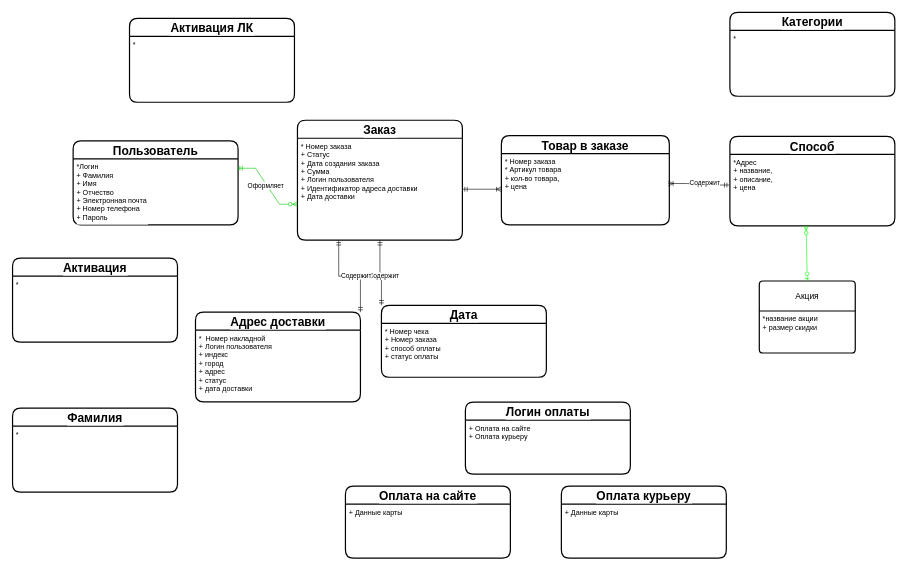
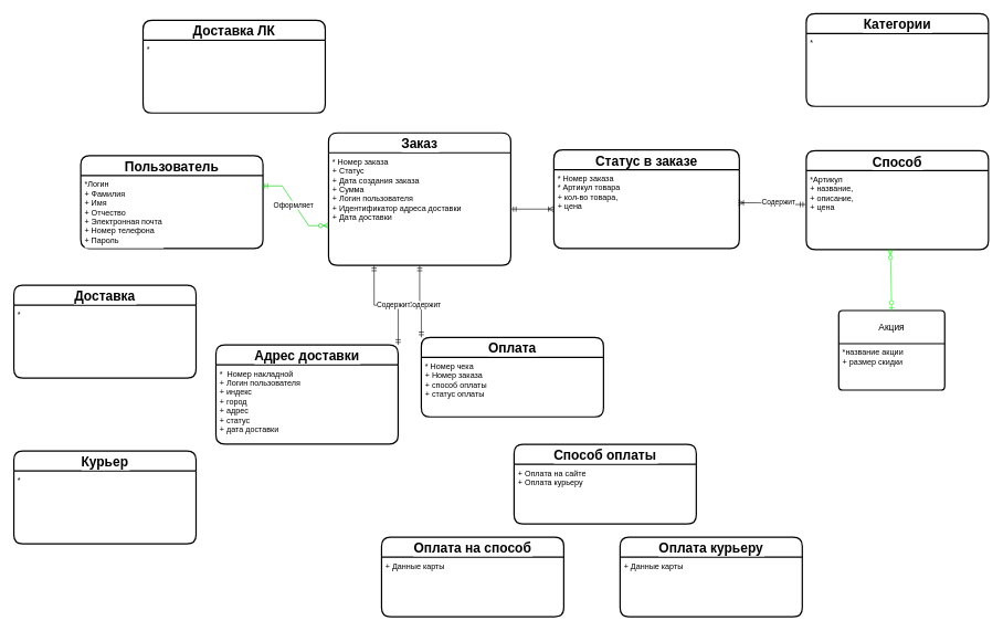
- <mxCell id="30" value="Активация ЛК" style="swimlane;childLayout=stackLayout;horizontal=1;startSize=30;horizontalStack=0;rounded=1;fontSize=20;fontStyle=1;strokeWidth=2;resizeParent=0;resizeLast=1;shadow=0;dashed=0;align=center;labelBackgroundColor=#FFFFFF;labelBorderColor=none;" vertex="1" parent="1"><mxGeometry x="215" y="30" width="275" height="140" as="geometry" /></mxCell>
+ <mxCell id="30" value="Доставка ЛК" style="swimlane;childLayout=stackLayout;horizontal=1;startSize=30;horizontalStack=0;rounded=1;fontSize=20;fontStyle=1;strokeWidth=2;resizeParent=0;resizeLast=1;shadow=0;dashed=0;align=center;labelBackgroundColor=#FFFFFF;labelBorderColor=none;" vertex="1" parent="1"><mxGeometry x="215" y="30" width="275" height="140" as="geometry" /></mxCell>
- <mxCell id="14" value="Товар в заказе" style="swimlane;childLayout=stackLayout;horizontal=1;startSize=30;horizontalStack=0;rounded=1;fontSize=20;fontStyle=1;strokeWidth=2;resizeParent=0;resizeLast=1;shadow=0;dashed=0;align=center;labelBackgroundColor=#FFFFFF;labelBorderColor=none;" parent="1" vertex="1"><mxGeometry x="835" y="225.5" width="280" height="149" as="geometry" /></mxCell>
+ <mxCell id="14" value="Статус в заказе" style="swimlane;childLayout=stackLayout;horizontal=1;startSize=30;horizontalStack=0;rounded=1;fontSize=20;fontStyle=1;strokeWidth=2;resizeParent=0;resizeLast=1;shadow=0;dashed=0;align=center;labelBackgroundColor=#FFFFFF;labelBorderColor=none;" parent="1" vertex="1"><mxGeometry x="835" y="225.5" width="280" height="149" as="geometry" /></mxCell>
- <mxCell id="20" value="*Адрес &#10;+ название, &#10;+ описание, &#10;+ цена" style="align=left;strokeColor=none;fillColor=none;spacingLeft=4;fontSize=12;verticalAlign=top;resizable=0;rotatable=0;part=1;labelBackgroundColor=#FFFFFF;labelBorderColor=none;" parent="19" vertex="1"><mxGeometry y="30" width="275" height="119" as="geometry" /></mxCell>
+ <mxCell id="20" value="*Артикул &#10;+ название, &#10;+ описание, &#10;+ цена" style="align=left;strokeColor=none;fillColor=none;spacingLeft=4;fontSize=12;verticalAlign=top;resizable=0;rotatable=0;part=1;labelBackgroundColor=#FFFFFF;labelBorderColor=none;" parent="19" vertex="1"><mxGeometry y="30" width="275" height="119" as="geometry" /></mxCell>
- <mxCell id="28" value="Активация" style="swimlane;childLayout=stackLayout;horizontal=1;startSize=30;horizontalStack=0;rounded=1;fontSize=20;fontStyle=1;strokeWidth=2;resizeParent=0;resizeLast=1;shadow=0;dashed=0;align=center;labelBackgroundColor=#FFFFFF;labelBorderColor=none;" vertex="1" parent="1"><mxGeometry x="20" y="430" width="275" height="140" as="geometry" /></mxCell>
+ <mxCell id="28" value="Доставка" style="swimlane;childLayout=stackLayout;horizontal=1;startSize=30;horizontalStack=0;rounded=1;fontSize=20;fontStyle=1;strokeWidth=2;resizeParent=0;resizeLast=1;shadow=0;dashed=0;align=center;labelBackgroundColor=#FFFFFF;labelBorderColor=none;" vertex="1" parent="1"><mxGeometry x="20" y="430" width="275" height="140" as="geometry" /></mxCell>
- <mxCell id="4" value="Дата" style="swimlane;childLayout=stackLayout;horizontal=1;startSize=30;horizontalStack=0;rounded=1;fontSize=20;fontStyle=1;strokeWidth=2;resizeParent=0;resizeLast=1;shadow=0;dashed=0;align=center;labelBackgroundColor=#FFFFFF;labelBorderColor=none;" parent="1" vertex="1"><mxGeometry x="635" y="508.5" width="275" height="120" as="geometry" /></mxCell>
+ <mxCell id="4" value="Оплата" style="swimlane;childLayout=stackLayout;horizontal=1;startSize=30;horizontalStack=0;rounded=1;fontSize=20;fontStyle=1;strokeWidth=2;resizeParent=0;resizeLast=1;shadow=0;dashed=0;align=center;labelBackgroundColor=#FFFFFF;labelBorderColor=none;" parent="1" vertex="1"><mxGeometry x="635" y="508.5" width="275" height="120" as="geometry" /></mxCell>
- <mxCell id="36" value="Логин оплаты" style="swimlane;childLayout=stackLayout;horizontal=1;startSize=30;horizontalStack=0;rounded=1;fontSize=20;fontStyle=1;strokeWidth=2;resizeParent=0;resizeLast=1;shadow=0;dashed=0;align=center;labelBackgroundColor=#FFFFFF;labelBorderColor=none;" vertex="1" parent="1"><mxGeometry x="775" y="670" width="275" height="120" as="geometry" /></mxCell>
+ <mxCell id="36" value="Способ оплаты" style="swimlane;childLayout=stackLayout;horizontal=1;startSize=30;horizontalStack=0;rounded=1;fontSize=20;fontStyle=1;strokeWidth=2;resizeParent=0;resizeLast=1;shadow=0;dashed=0;align=center;labelBackgroundColor=#FFFFFF;labelBorderColor=none;" vertex="1" parent="1"><mxGeometry x="775" y="670" width="275" height="120" as="geometry" /></mxCell>
- <mxCell id="26" value="Фамилия" style="swimlane;childLayout=stackLayout;horizontal=1;startSize=30;horizontalStack=0;rounded=1;fontSize=20;fontStyle=1;strokeWidth=2;resizeParent=0;resizeLast=1;shadow=0;dashed=0;align=center;labelBackgroundColor=#FFFFFF;labelBorderColor=none;" vertex="1" parent="1"><mxGeometry x="20" y="680" width="275" height="140" as="geometry" /></mxCell>
+ <mxCell id="26" value="Курьер" style="swimlane;childLayout=stackLayout;horizontal=1;startSize=30;horizontalStack=0;rounded=1;fontSize=20;fontStyle=1;strokeWidth=2;resizeParent=0;resizeLast=1;shadow=0;dashed=0;align=center;labelBackgroundColor=#FFFFFF;labelBorderColor=none;" vertex="1" parent="1"><mxGeometry x="20" y="680" width="275" height="140" as="geometry" /></mxCell>
- <mxCell id="34" value="Оплата на сайте" style="swimlane;childLayout=stackLayout;horizontal=1;startSize=30;horizontalStack=0;rounded=1;fontSize=20;fontStyle=1;strokeWidth=2;resizeParent=0;resizeLast=1;shadow=0;dashed=0;align=center;labelBackgroundColor=#FFFFFF;labelBorderColor=none;" vertex="1" parent="1"><mxGeometry x="575" y="810" width="275" height="120" as="geometry" /></mxCell>
+ <mxCell id="34" value="Оплата на способ" style="swimlane;childLayout=stackLayout;horizontal=1;startSize=30;horizontalStack=0;rounded=1;fontSize=20;fontStyle=1;strokeWidth=2;resizeParent=0;resizeLast=1;shadow=0;dashed=0;align=center;labelBackgroundColor=#FFFFFF;labelBorderColor=none;" vertex="1" parent="1"><mxGeometry x="575" y="810" width="275" height="120" as="geometry" /></mxCell>
